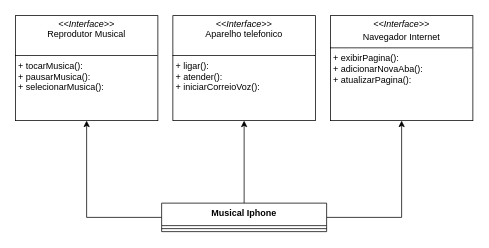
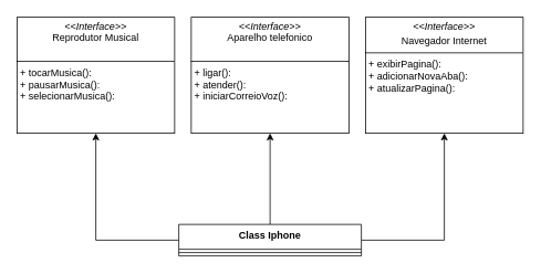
- <mxCell id="8" value="Musical&amp;nbsp;&lt;span style=&quot;background-color: initial;&quot;&gt;Iphone&lt;/span&gt;" style="swimlane;fontStyle=1;align=center;verticalAlign=top;childLayout=stackLayout;horizontal=1;startSize=30;horizontalStack=0;resizeParent=1;resizeParentMax=0;resizeLast=0;collapsible=1;marginBottom=0;whiteSpace=wrap;html=1;" vertex="1" parent="1"><mxGeometry x="215" y="270" width="220" height="38" as="geometry" /></mxCell>
+ <mxCell id="8" value="Class&amp;nbsp;&lt;span style=&quot;background-color: initial;&quot;&gt;Iphone&lt;/span&gt;" style="swimlane;fontStyle=1;align=center;verticalAlign=top;childLayout=stackLayout;horizontal=1;startSize=30;horizontalStack=0;resizeParent=1;resizeParentMax=0;resizeLast=0;collapsible=1;marginBottom=0;whiteSpace=wrap;html=1;" vertex="1" parent="1"><mxGeometry x="215" y="270" width="220" height="38" as="geometry" /></mxCell>
